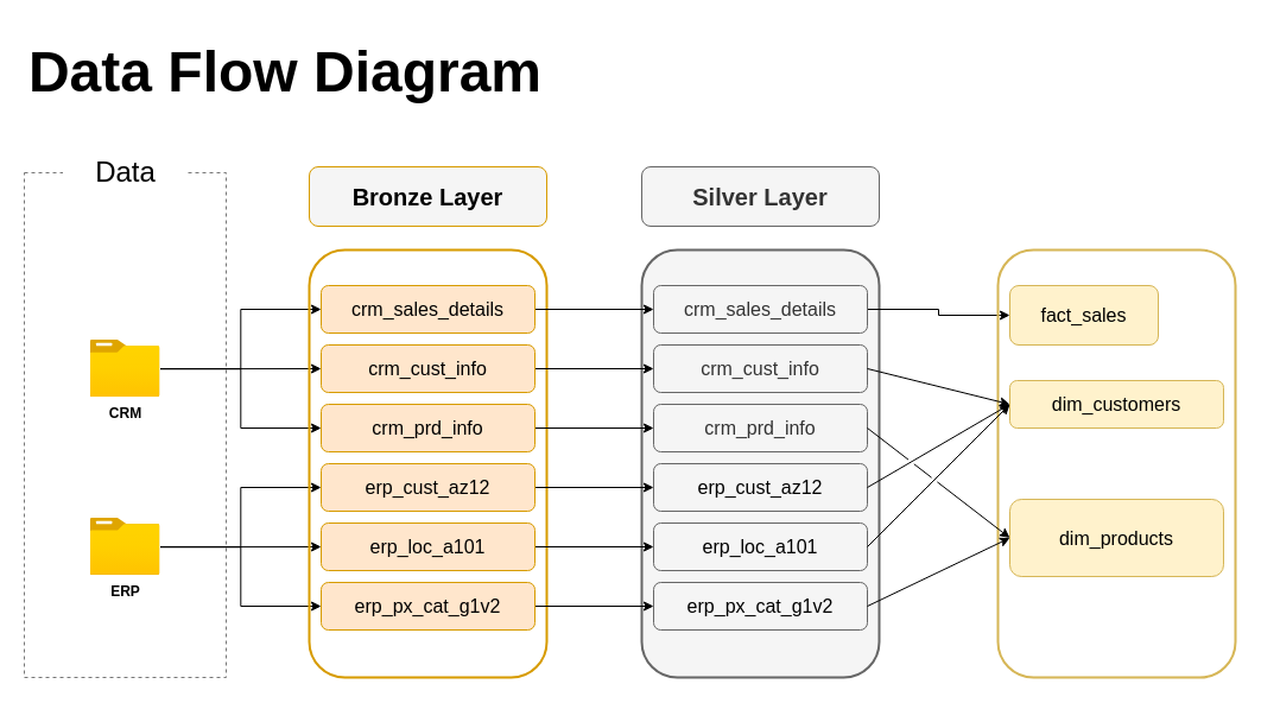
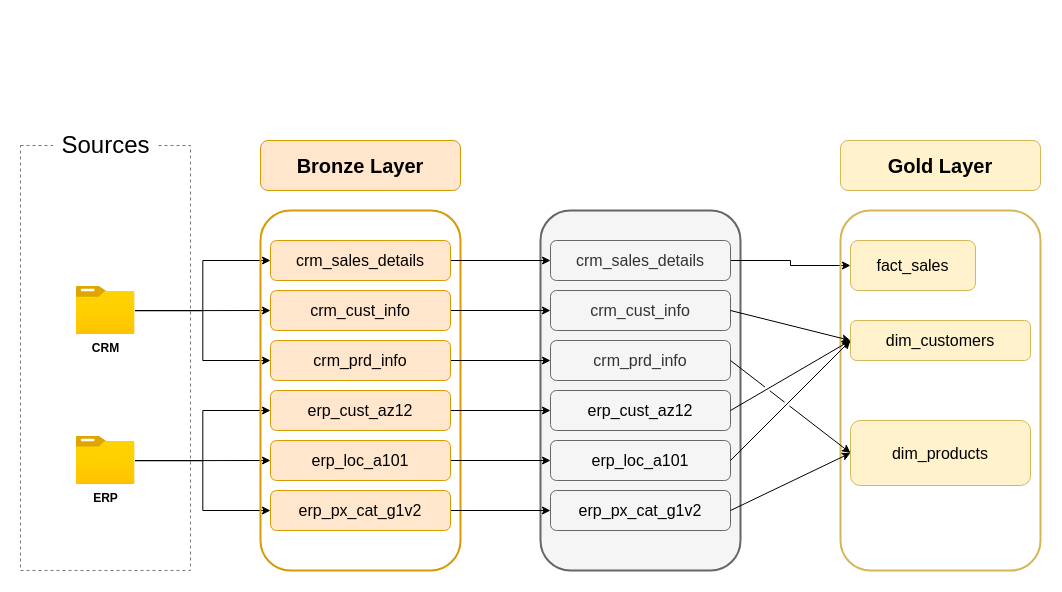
- <mxCell id="11" value="&lt;h1&gt;&lt;font style=&quot;font-size: 48px;&quot;&gt;Data Flow Diagram&lt;/font&gt;&lt;/h1&gt;" style="text;html=1;align=center;verticalAlign=middle;whiteSpace=wrap;rounded=0;" parent="1" vertex="1"><mxGeometry x="20" y="20" width="440" height="80" as="geometry" /></mxCell>
- <mxCell id="13" value="Data" style="rounded=0;whiteSpace=wrap;html=1;fontSize=24;strokeColor=none;" parent="1" vertex="1"><mxGeometry x="52.5" y="130" width="105" height="30" as="geometry" /></mxCell>
+ <mxCell id="13" value="Sources" style="rounded=0;whiteSpace=wrap;html=1;fontSize=24;strokeColor=none;" parent="1" vertex="1"><mxGeometry x="52.5" y="130" width="105" height="30" as="geometry" /></mxCell>
- <mxCell id="22" value="Bronze Layer" style="rounded=1;whiteSpace=wrap;html=1;fillColor=#f5f5f5;strokeColor=#d79b00;fontSize=20;fontStyle=1;" parent="1" vertex="1"><mxGeometry x="260" y="140" width="200" height="50" as="geometry" /></mxCell>
+ <mxCell id="22" value="Bronze Layer" style="rounded=1;whiteSpace=wrap;html=1;fillColor=#ffe6cc;strokeColor=#d79b00;fontSize=20;fontStyle=1" parent="1" vertex="1"><mxGeometry x="260" y="140" width="200" height="50" as="geometry" /></mxCell>
- <mxCell id="2" value="Silver Layer" style="rounded=1;whiteSpace=wrap;html=1;fillColor=#f5f5f5;strokeColor=#666666;fontSize=20;fontStyle=1;fontColor=#333333;" parent="1" vertex="1"><mxGeometry x="540" y="140" width="200" height="50" as="geometry" /></mxCell>
+ <mxCell id="36" value="Gold Layer" style="rounded=1;whiteSpace=wrap;html=1;fillColor=#fff2cc;strokeColor=#d6b656;fontSize=20;fontStyle=1;" parent="1" vertex="1"><mxGeometry x="840" y="140" width="200" height="50" as="geometry" /></mxCell>
